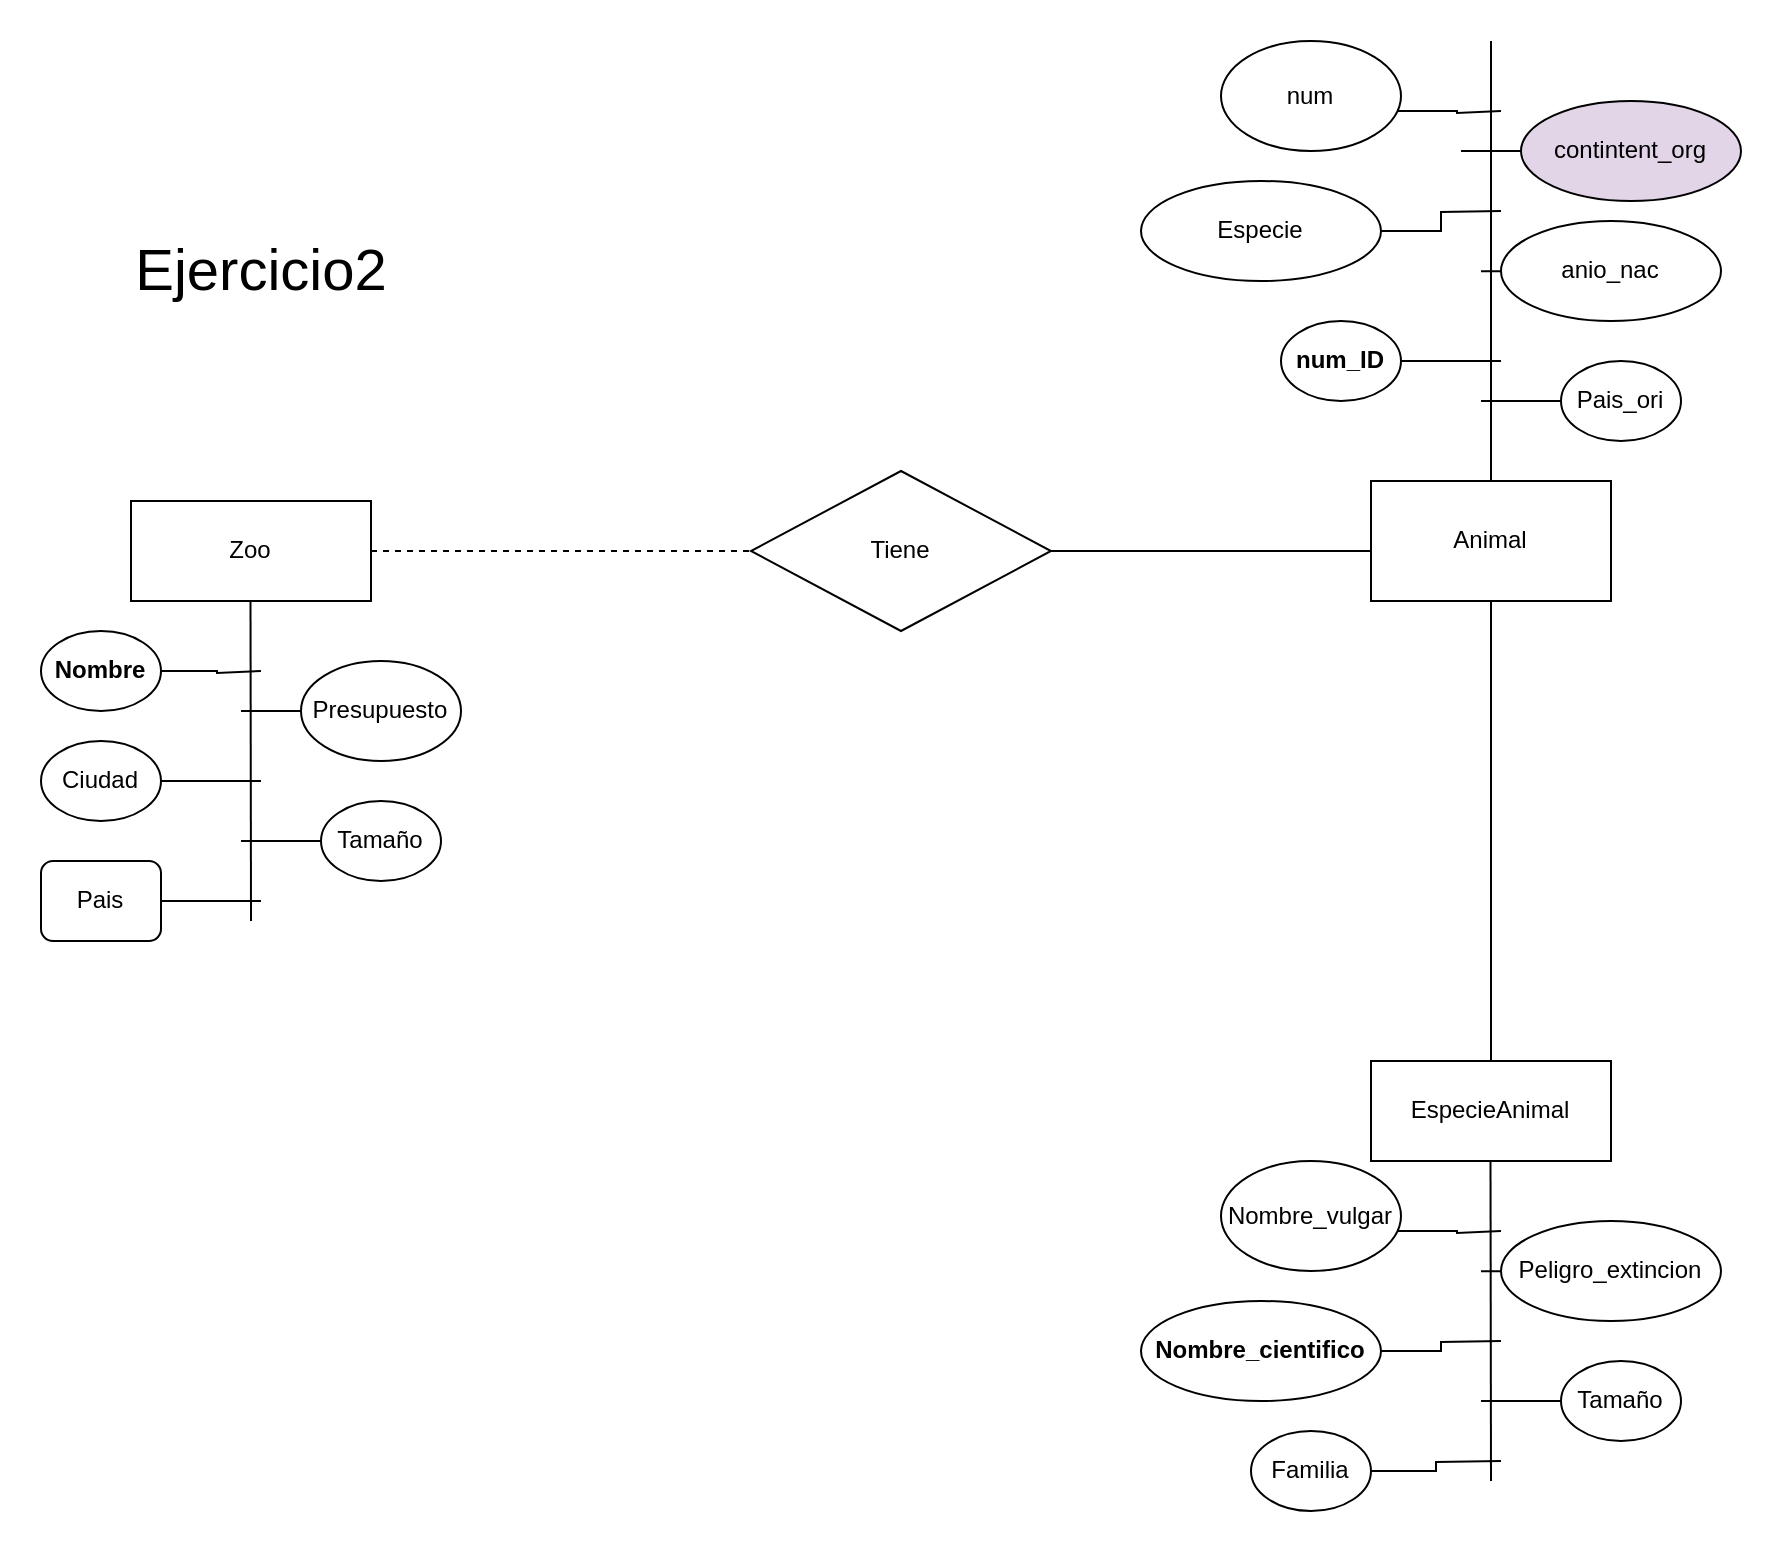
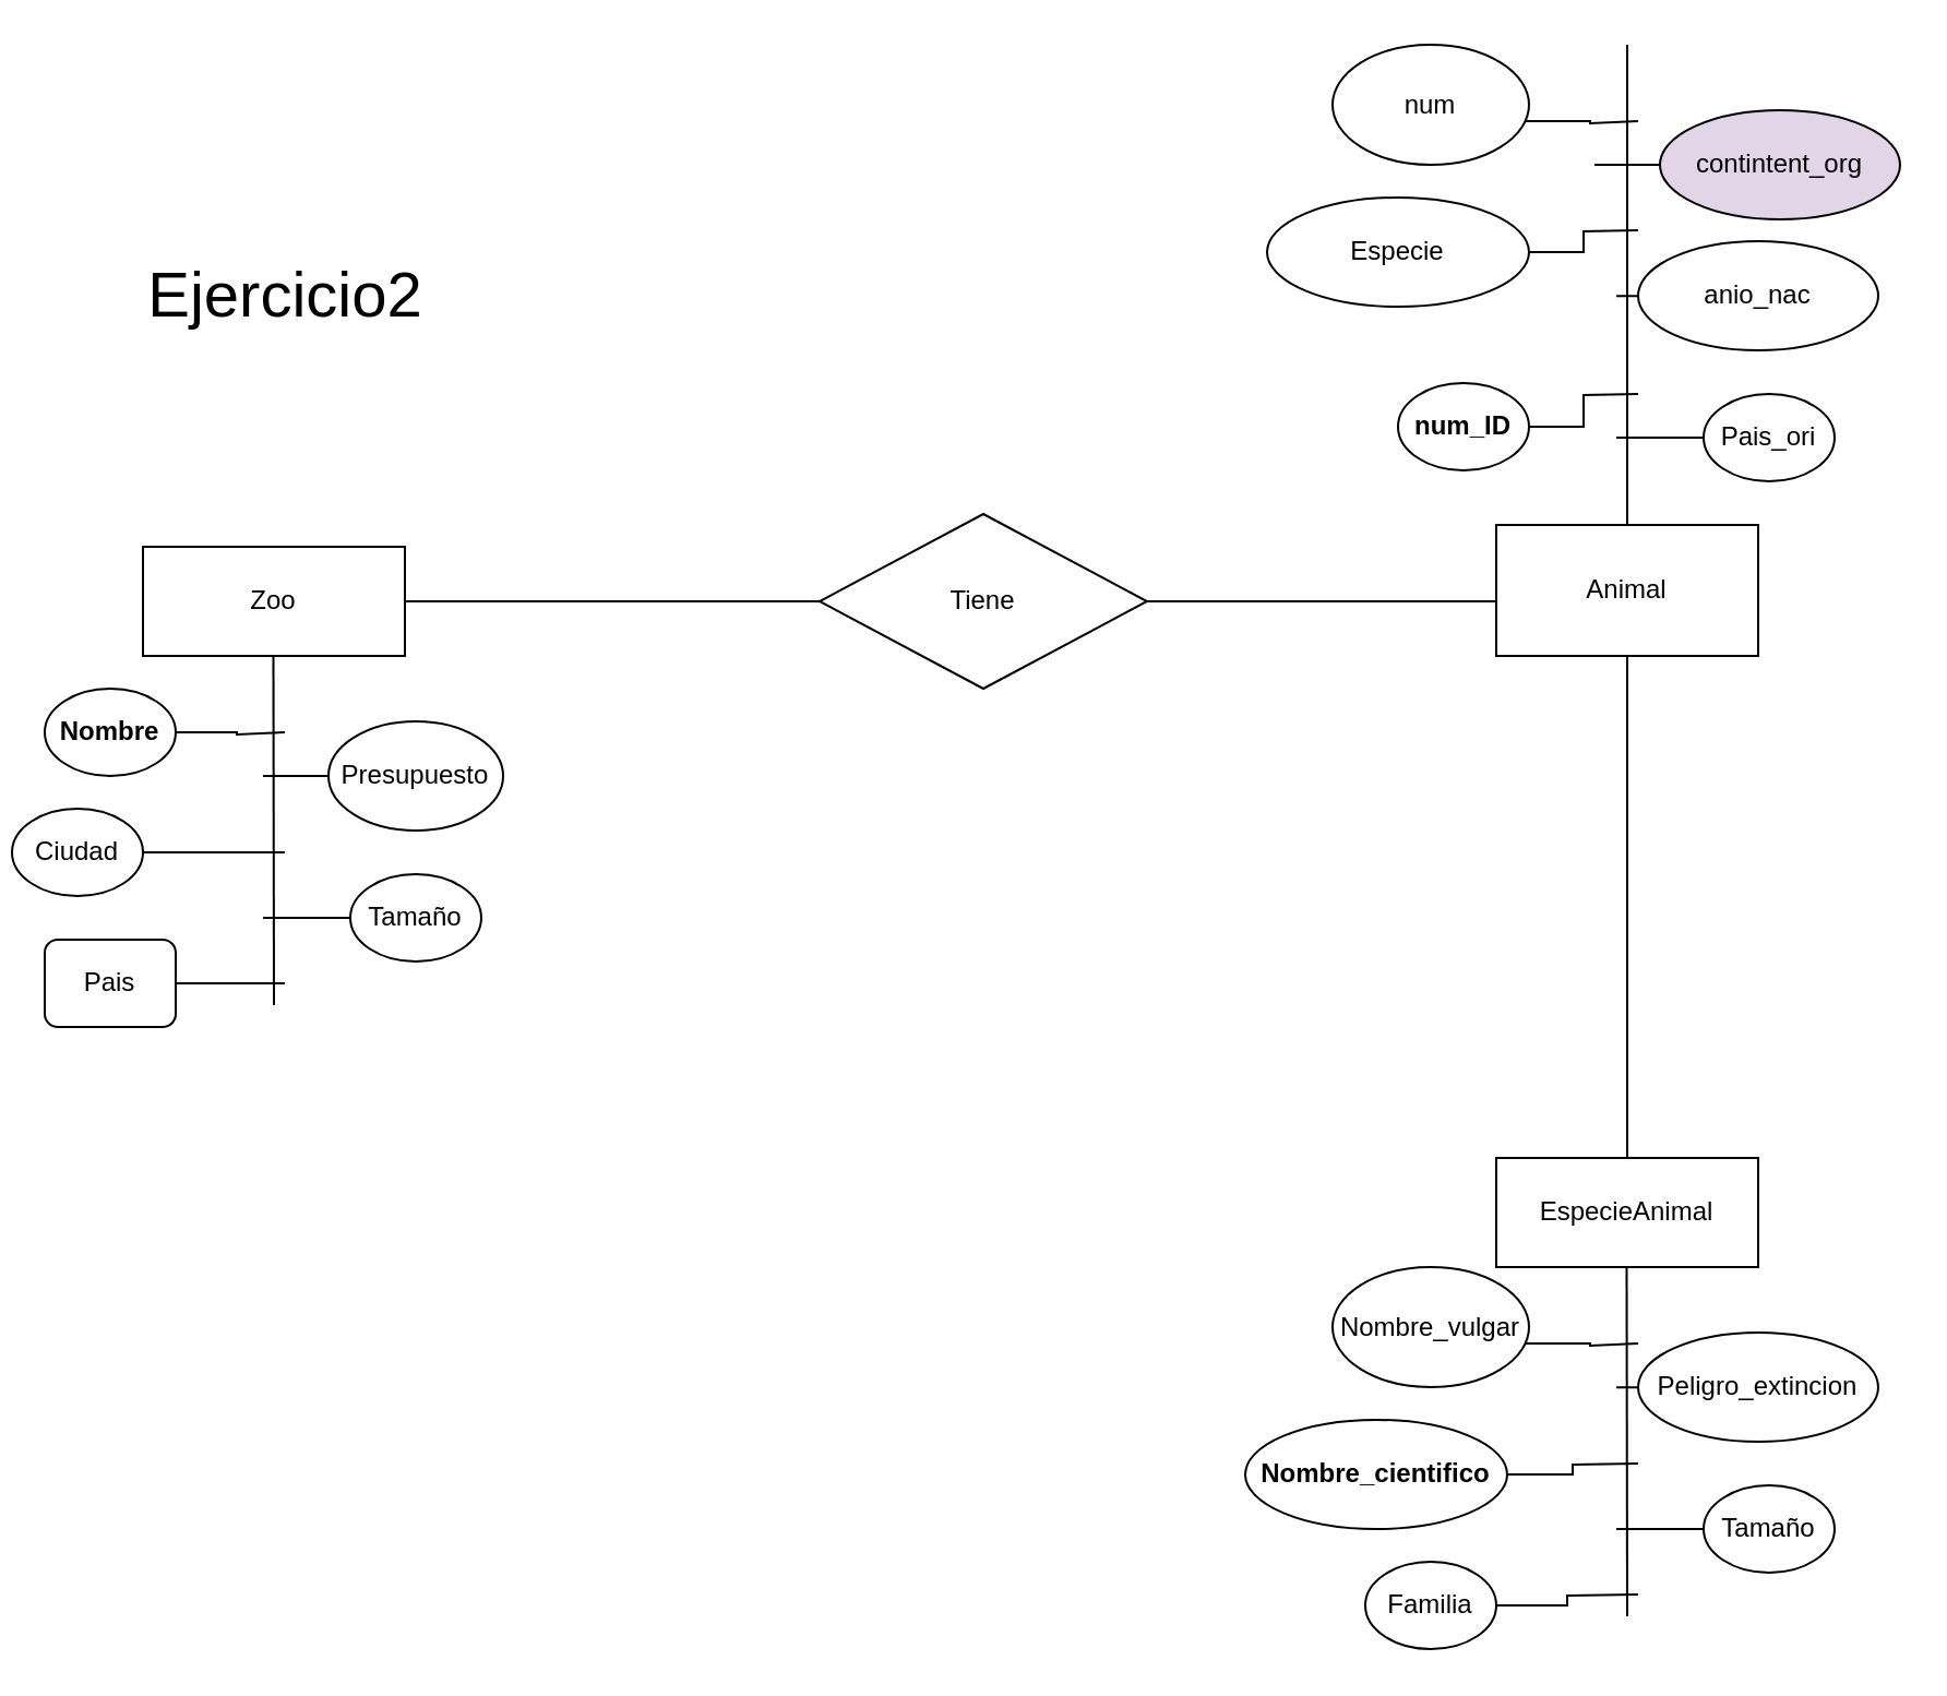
- <mxCell id="35" value="Especie" style="ellipse;whiteSpace=wrap;html=1;" vertex="1" parent="1"><mxGeometry x="570" y="90" width="120" height="50" as="geometry" /></mxCell>
+ <mxCell id="35" value="Especie" style="ellipse;whiteSpace=wrap;html=1;" vertex="1" parent="1"><mxGeometry x="580" y="90" width="120" height="50" as="geometry" /></mxCell>
- <mxCell id="37" value="&lt;b&gt;num_ID&lt;/b&gt;" style="ellipse;whiteSpace=wrap;html=1;" vertex="1" parent="1"><mxGeometry x="640" y="160" width="60" height="40" as="geometry" /></mxCell>
+ <mxCell id="37" value="&lt;b&gt;num_ID&lt;/b&gt;" style="ellipse;whiteSpace=wrap;html=1;" vertex="1" parent="1"><mxGeometry x="640" y="175" width="60" height="40" as="geometry" /></mxCell>
- <mxCell id="3" style="edgeStyle=orthogonalEdgeStyle;rounded=0;orthogonalLoop=1;jettySize=auto;html=1;entryX=0;entryY=0.5;entryDx=0;entryDy=0;endArrow=none;endFill=0;dashed=1;" edge="1" parent="1" source="4" target="7"><mxGeometry relative="1" as="geometry" /></mxCell>
+ <mxCell id="3" style="edgeStyle=orthogonalEdgeStyle;rounded=0;orthogonalLoop=1;jettySize=auto;html=1;entryX=0;entryY=0.5;entryDx=0;entryDy=0;endArrow=none;endFill=0;" edge="1" parent="1" source="4" target="7"><mxGeometry relative="1" as="geometry" /></mxCell>
- <mxCell id="12" value="Ciudad" style="ellipse;whiteSpace=wrap;html=1;" vertex="1" parent="1"><mxGeometry x="20" y="370" width="60" height="40" as="geometry" /></mxCell>
+ <mxCell id="12" value="Ciudad" style="ellipse;whiteSpace=wrap;html=1;" vertex="1" parent="1"><mxGeometry x="5" y="370" width="60" height="40" as="geometry" /></mxCell>
